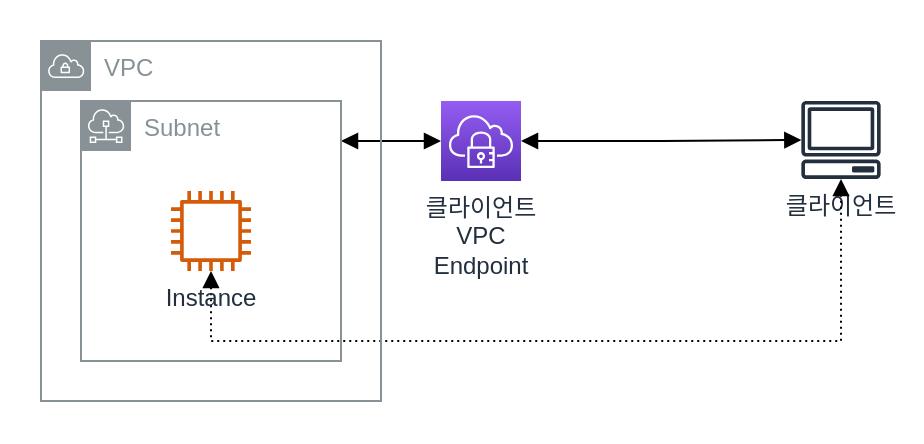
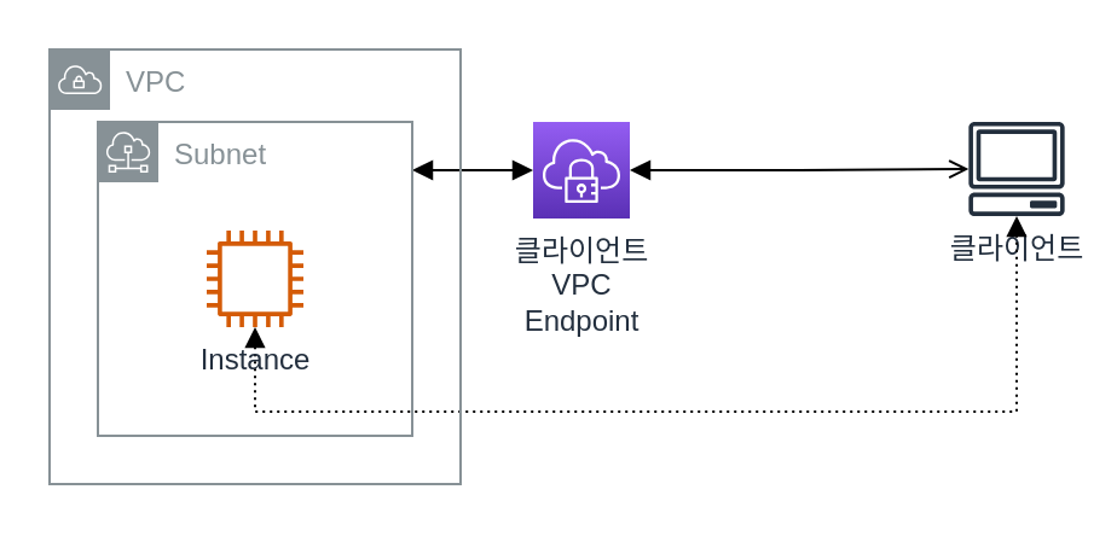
- <mxCell id="3" style="edgeStyle=orthogonalEdgeStyle;rounded=0;orthogonalLoop=1;jettySize=auto;html=1;startArrow=block;startFill=1;endArrow=block;endFill=1;" parent="1" source="5" target="2" edge="1"><mxGeometry relative="1" as="geometry" /></mxCell>
+ <mxCell id="3" style="edgeStyle=orthogonalEdgeStyle;rounded=0;orthogonalLoop=1;jettySize=auto;html=1;startArrow=block;startFill=1;endArrow=open;endFill=1;" parent="1" source="5" target="2" edge="1"><mxGeometry relative="1" as="geometry" /></mxCell>
